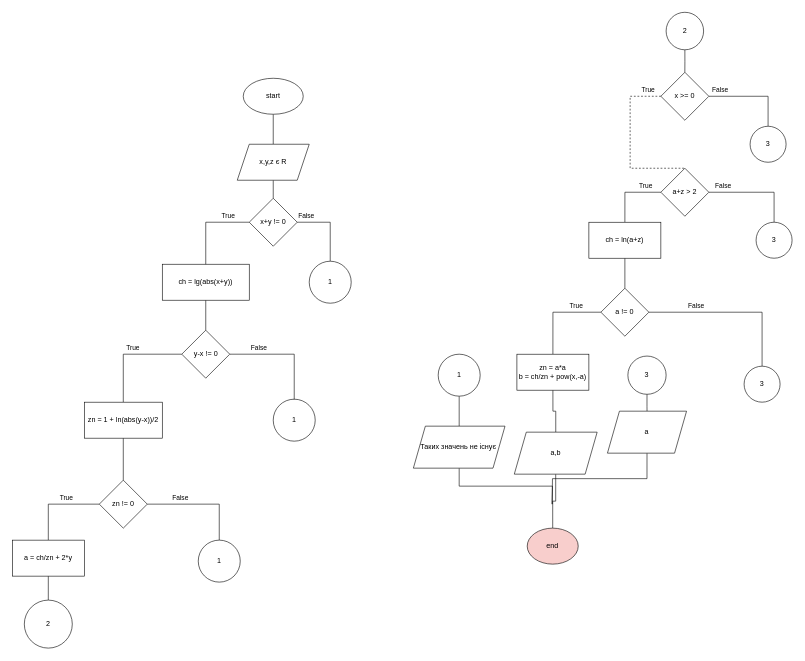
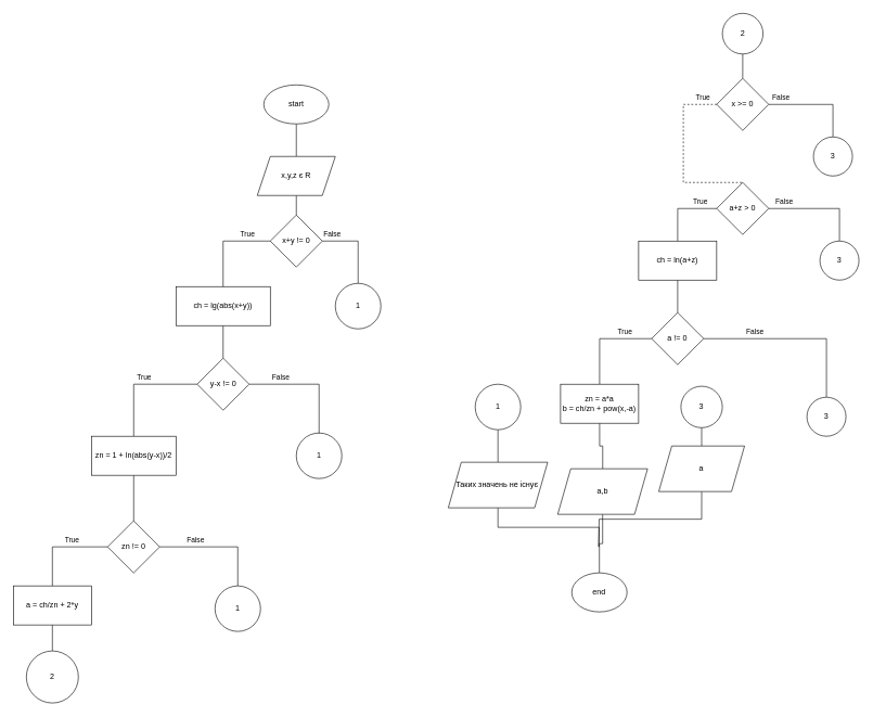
- <mxCell id="25" value="a+z &amp;gt; 2" style="rhombus;whiteSpace=wrap;html=1;" parent="1" vertex="1"><mxGeometry x="1101.25" y="280" width="80" height="80" as="geometry" /></mxCell>
+ <mxCell id="25" value="a+z &amp;gt; 0" style="rhombus;whiteSpace=wrap;html=1;" parent="1" vertex="1"><mxGeometry x="1101.25" y="280" width="80" height="80" as="geometry" /></mxCell>
- <mxCell id="49" value="end" style="ellipse;whiteSpace=wrap;html=1;fillColor=#f8cecc;" parent="1" vertex="1"><mxGeometry x="878.44" y="880" width="85" height="60" as="geometry" /></mxCell>
+ <mxCell id="49" value="end" style="ellipse;whiteSpace=wrap;html=1;" parent="1" vertex="1"><mxGeometry x="878.44" y="880" width="85" height="60" as="geometry" /></mxCell>
